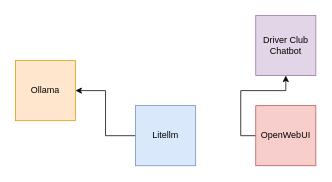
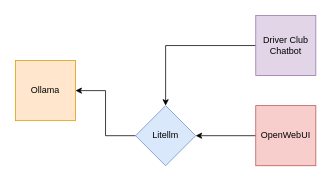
+ <mxCell id="7" style="edgeStyle=orthogonalEdgeStyle;rounded=0;orthogonalLoop=1;jettySize=auto;html=1;exitX=0;exitY=0.5;exitDx=0;exitDy=0;entryX=0.5;entryY=0;entryDx=0;entryDy=0;" parent="1" source="8" target="4" edge="1"><mxGeometry relative="1" as="geometry" /></mxCell>
- <mxCell id="5" style="edgeStyle=orthogonalEdgeStyle;rounded=0;orthogonalLoop=1;jettySize=auto;html=1;exitX=0;exitY=0.5;exitDx=0;exitDy=0;" parent="1" source="6" target="8" edge="1"><mxGeometry relative="1" as="geometry" /></mxCell>
+ <mxCell id="5" style="edgeStyle=orthogonalEdgeStyle;rounded=0;orthogonalLoop=1;jettySize=auto;html=1;exitX=0;exitY=0.5;exitDx=0;exitDy=0;entryX=1;entryY=0.5;entryDx=0;entryDy=0;" parent="1" source="6" target="4" edge="1"><mxGeometry relative="1" as="geometry" /></mxCell>
- <mxCell id="4" value="Litellm" style="whiteSpace=wrap;html=1;aspect=fixed;fillColor=#dae8fc;strokeColor=#6c8ebf;fontColor=#000000;" parent="1" vertex="1"><mxGeometry x="180" y="140" width="80" height="80" as="geometry" /></mxCell>
+ <mxCell id="4" value="Litellm" style="rhombus;whiteSpace=wrap;html=1;aspect=fixed;fillColor=#dae8fc;strokeColor=#6c8ebf;fontColor=#000000;" parent="1" vertex="1"><mxGeometry x="180" y="140" width="80" height="80" as="geometry" /></mxCell>
